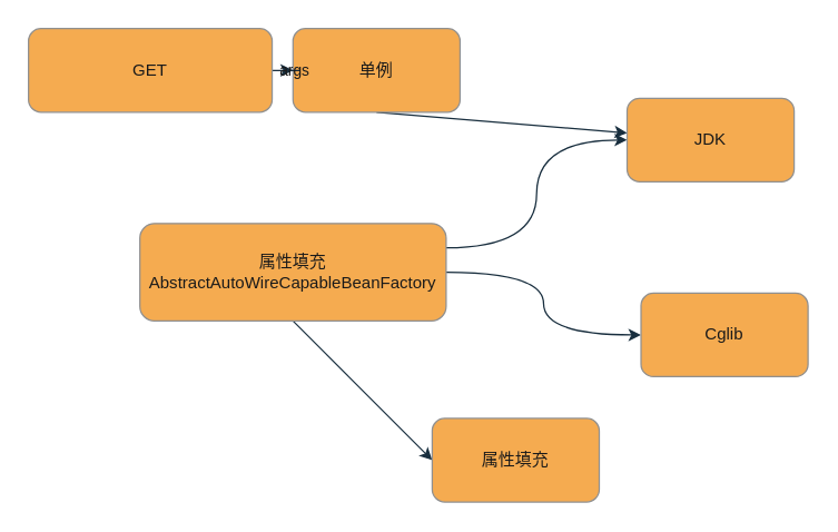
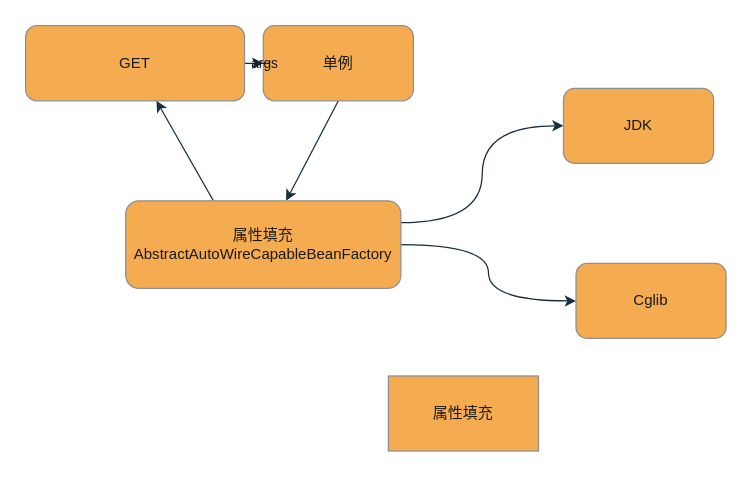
- <mxCell id="2" style="rounded=0;orthogonalLoop=1;jettySize=auto;html=1;exitX=0.5;exitY=1;exitDx=0;exitDy=0;labelBackgroundColor=none;strokeColor=#182E3E;fontColor=default;" parent="1" source="3" target="11" edge="1"><mxGeometry relative="1" as="geometry" /></mxCell>
+ <mxCell id="2" style="rounded=0;orthogonalLoop=1;jettySize=auto;html=1;exitX=0.5;exitY=1;exitDx=0;exitDy=0;labelBackgroundColor=none;strokeColor=#182E3E;fontColor=default;" parent="1" source="3" target="10" edge="1"><mxGeometry relative="1" as="geometry" /></mxCell>
- <mxCell id="9" style="rounded=0;orthogonalLoop=1;jettySize=auto;html=1;exitX=0.5;exitY=1;exitDx=0;exitDy=0;entryX=0;entryY=0.5;entryDx=0;entryDy=0;labelBackgroundColor=none;strokeColor=#182E3E;fontColor=default;" parent="1" source="10" target="13" edge="1"><mxGeometry relative="1" as="geometry" /></mxCell>
+ <mxCell id="9" style="rounded=0;orthogonalLoop=1;jettySize=auto;html=1;exitX=0.5;exitY=1;exitDx=0;exitDy=0;labelBackgroundColor=none;strokeColor=#182E3E;fontColor=default;" parent="1" source="10" target="6" edge="1"><mxGeometry relative="1" as="geometry" /></mxCell>
- <mxCell id="13" value="属性填充" style="rounded=1;whiteSpace=wrap;html=1;strokeColor=#909090;labelBackgroundColor=none;fillColor=#F5AB50;fontColor=#1A1A1A;" parent="1" vertex="1"><mxGeometry x="310" y="300" width="120" height="60" as="geometry" /></mxCell>
+ <mxCell id="13" value="属性填充" style="whiteSpace=wrap;html=1;strokeColor=#909090;labelBackgroundColor=none;fillColor=#F5AB50;fontColor=#1A1A1A;rounded=0;" parent="1" vertex="1"><mxGeometry x="310" y="300" width="120" height="60" as="geometry" /></mxCell>
